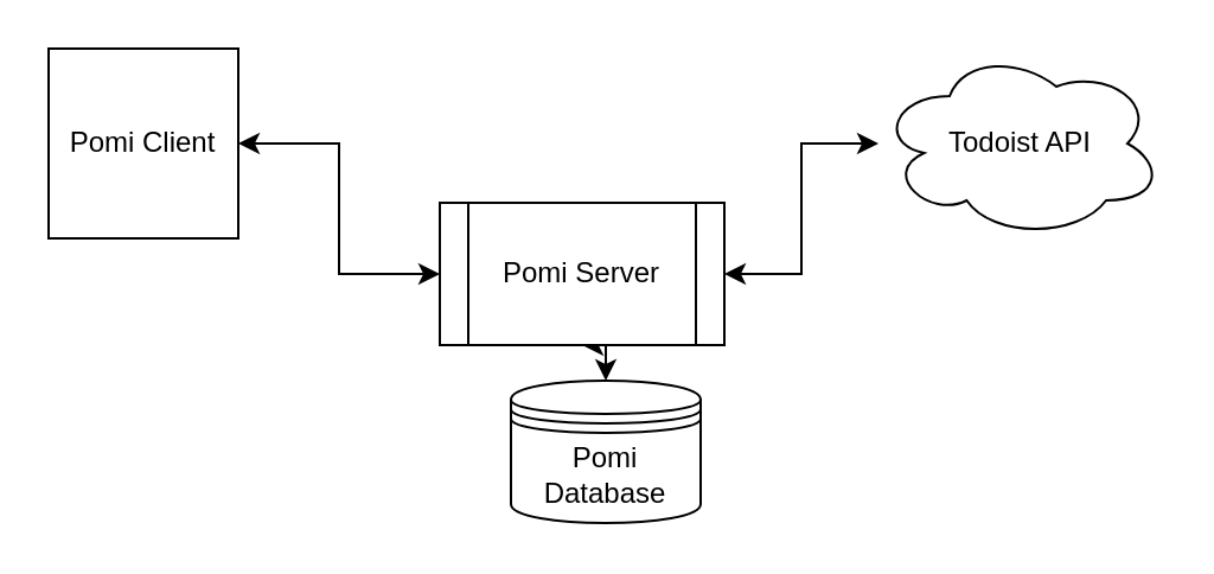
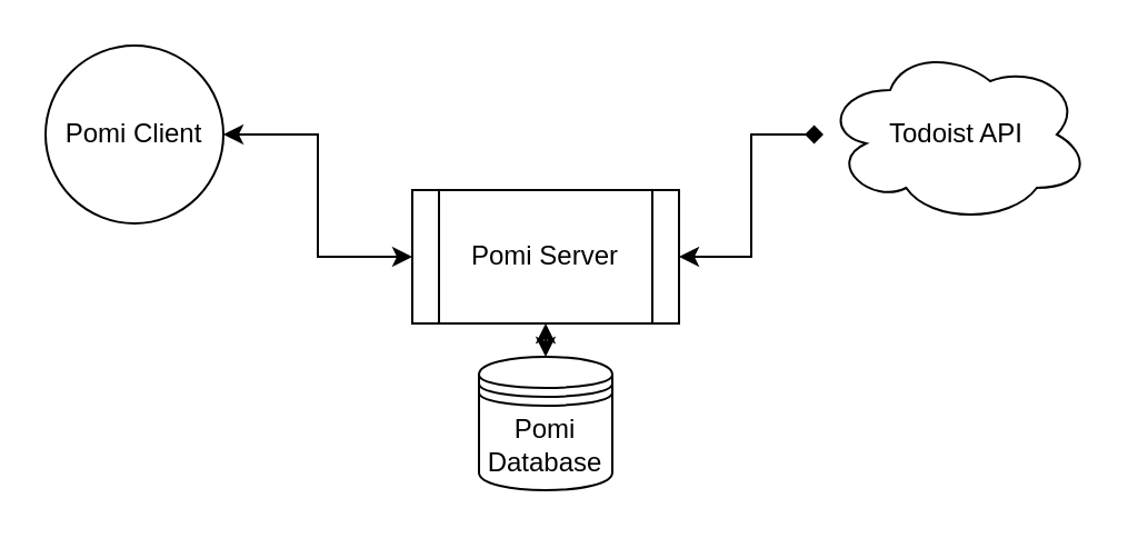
- <mxCell id="8" value="Pomi Client" style="whiteSpace=wrap;html=1;aspect=fixed;" vertex="1" parent="1"><mxGeometry x="20" y="20" width="80" height="80" as="geometry" /></mxCell>
+ <mxCell id="8" value="Pomi Client" style="ellipse;whiteSpace=wrap;html=1;aspect=fixed;" vertex="1" parent="1"><mxGeometry x="20" y="20" width="80" height="80" as="geometry" /></mxCell>
- <mxCell id="4" style="edgeStyle=orthogonalEdgeStyle;rounded=0;orthogonalLoop=1;jettySize=auto;html=1;exitX=1;exitY=0.5;exitDx=0;exitDy=0;startArrow=classic;startFill=1;" edge="1" parent="1" source="6" target="3"><mxGeometry relative="1" as="geometry" /></mxCell>
+ <mxCell id="4" style="edgeStyle=orthogonalEdgeStyle;rounded=0;orthogonalLoop=1;jettySize=auto;html=1;exitX=1;exitY=0.5;exitDx=0;exitDy=0;startArrow=classic;startFill=1;endArrow=diamond;" edge="1" parent="1" source="6" target="3"><mxGeometry relative="1" as="geometry" /></mxCell>
- <mxCell id="2" value="Pomi Database" style="shape=datastore;whiteSpace=wrap;html=1;" vertex="1" parent="1"><mxGeometry x="215" y="160" width="80" height="60" as="geometry" /></mxCell>
+ <mxCell id="2" value="Pomi Database" style="shape=datastore;whiteSpace=wrap;html=1;" vertex="1" parent="1"><mxGeometry x="215" y="160" width="60" height="60" as="geometry" /></mxCell>
